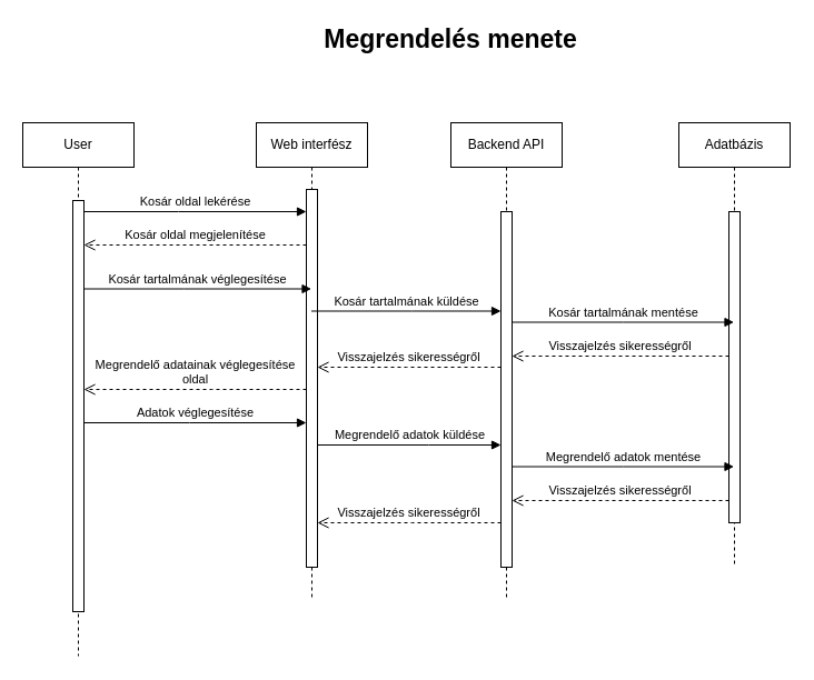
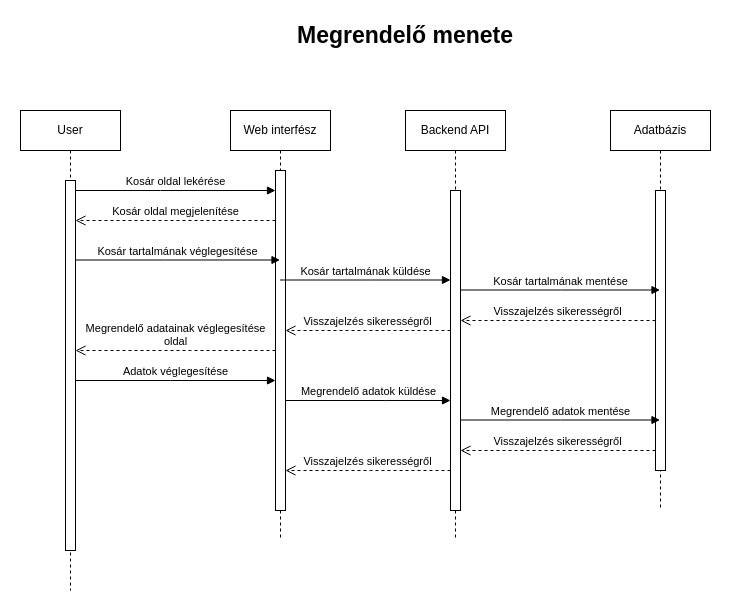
- <mxCell id="12" value="&lt;font style=&quot;font-size: 23px;&quot;&gt;&lt;b&gt;Megrendelés menet&lt;span style=&quot;background-color: initial;&quot;&gt;e&lt;/span&gt;&lt;/b&gt;&lt;/font&gt;" style="text;html=1;align=center;verticalAlign=middle;whiteSpace=wrap;rounded=0;" vertex="1" parent="1"><mxGeometry x="265" y="20" width="280" height="30" as="geometry" /></mxCell>
+ <mxCell id="12" value="&lt;font style=&quot;font-size: 23px;&quot;&gt;&lt;b&gt;Megrendelő menet&lt;span style=&quot;background-color: initial;&quot;&gt;e&lt;/span&gt;&lt;/b&gt;&lt;/font&gt;" style="text;html=1;align=center;verticalAlign=middle;whiteSpace=wrap;rounded=0;" vertex="1" parent="1"><mxGeometry x="265" y="20" width="280" height="30" as="geometry" /></mxCell>
